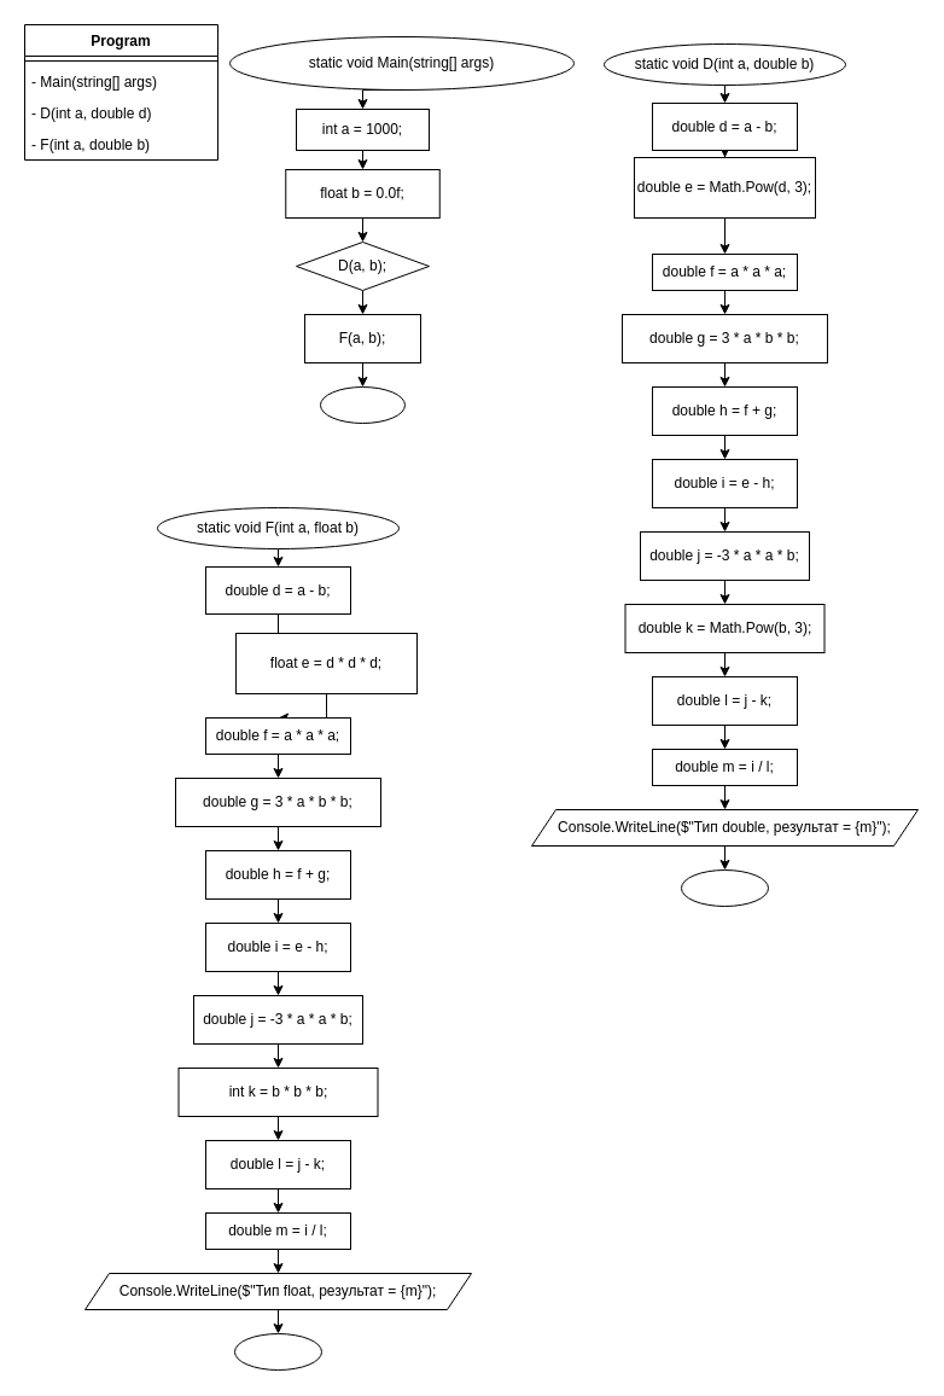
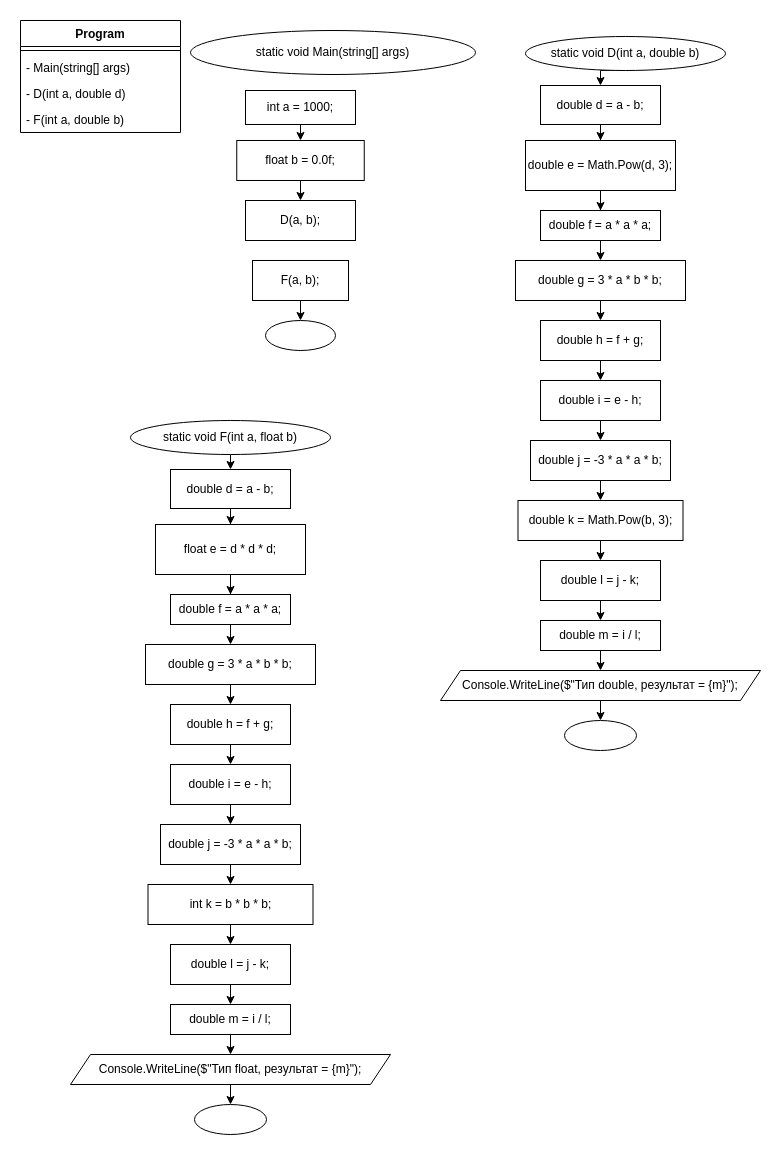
- <mxCell id="19" value="static void D(int a, double b)" style="ellipse;whiteSpace=wrap;html=1;" vertex="1" parent="1"><mxGeometry x="500" y="36" width="200" height="34" as="geometry" /></mxCell>
+ <mxCell id="19" value="static void D(int a, double b)" style="ellipse;whiteSpace=wrap;html=1;" vertex="1" parent="1"><mxGeometry x="525" y="36" width="200" height="34" as="geometry" /></mxCell>
- <mxCell id="7" style="edgeStyle=orthogonalEdgeStyle;rounded=0;orthogonalLoop=1;jettySize=auto;html=1;exitX=0.5;exitY=1;exitDx=0;exitDy=0;entryX=0.5;entryY=0;entryDx=0;entryDy=0;" edge="1" parent="1" source="8" target="10"><mxGeometry relative="1" as="geometry" /></mxCell>
- <mxCell id="23" value="double e = Math.Pow(d, 3);" style="rounded=0;whiteSpace=wrap;html=1;" vertex="1" parent="1"><mxGeometry x="525" y="130" width="150" height="50" as="geometry" /></mxCell>
+ <mxCell id="23" value="double e = Math.Pow(d, 3);" style="rounded=0;whiteSpace=wrap;html=1;" vertex="1" parent="1"><mxGeometry x="525" y="140" width="150" height="50" as="geometry" /></mxCell>
- <mxCell id="14" value="D(a, b);" style="rhombus;whiteSpace=wrap;html=1;" vertex="1" parent="1"><mxGeometry x="245" y="200" width="110" height="40" as="geometry" /></mxCell>
+ <mxCell id="14" value="D(a, b);" style="rounded=0;whiteSpace=wrap;html=1;" vertex="1" parent="1"><mxGeometry x="245" y="200" width="110" height="40" as="geometry" /></mxCell>
- <mxCell id="13" style="edgeStyle=orthogonalEdgeStyle;rounded=0;orthogonalLoop=1;jettySize=auto;html=1;exitX=0.5;exitY=1;exitDx=0;exitDy=0;entryX=0.5;entryY=0;entryDx=0;entryDy=0;" edge="1" parent="1" source="14" target="16"><mxGeometry relative="1" as="geometry" /></mxCell>
- <mxCell id="48" value="float e = d * d * d;" style="rounded=0;whiteSpace=wrap;html=1;" vertex="1" parent="1"><mxGeometry x="195" y="524" width="150" height="50" as="geometry" /></mxCell>
+ <mxCell id="48" value="float e = d * d * d;" style="rounded=0;whiteSpace=wrap;html=1;" vertex="1" parent="1"><mxGeometry x="155" y="524" width="150" height="50" as="geometry" /></mxCell>
